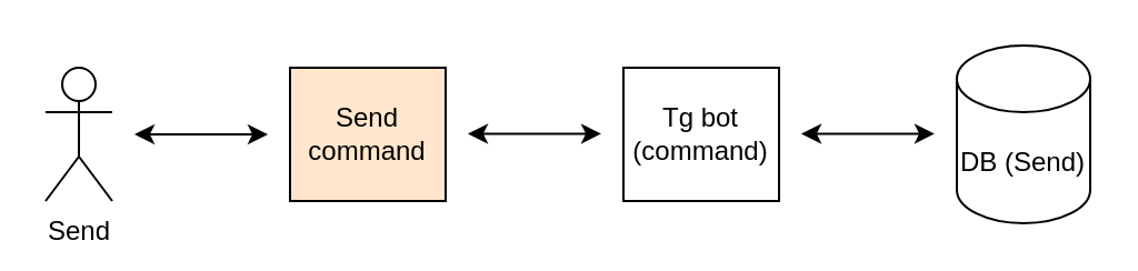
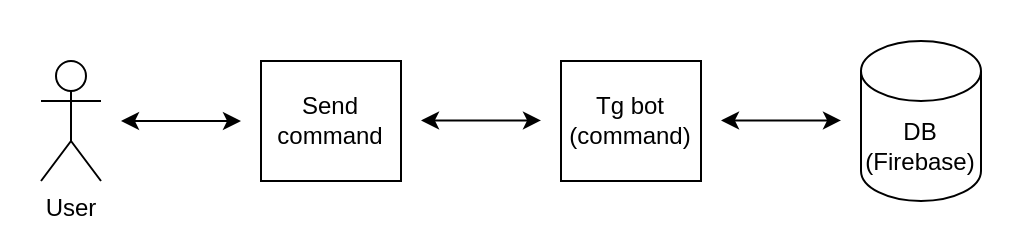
- <mxCell id="4" value="Send command" style="rounded=0;whiteSpace=wrap;html=1;fillColor=#ffe6cc;" vertex="1" parent="1"><mxGeometry x="130" y="30" width="70" height="60" as="geometry" /></mxCell>
+ <mxCell id="4" value="Send command" style="rounded=0;whiteSpace=wrap;html=1;" vertex="1" parent="1"><mxGeometry x="130" y="30" width="70" height="60" as="geometry" /></mxCell>
- <mxCell id="2" value="DB (Send)" style="shape=cylinder3;whiteSpace=wrap;html=1;boundedLbl=1;backgroundOutline=1;size=15;" vertex="1" parent="1"><mxGeometry x="430" y="20" width="60" height="80" as="geometry" /></mxCell>
+ <mxCell id="2" value="DB (Firebase)" style="shape=cylinder3;whiteSpace=wrap;html=1;boundedLbl=1;backgroundOutline=1;size=15;" vertex="1" parent="1"><mxGeometry x="430" y="20" width="60" height="80" as="geometry" /></mxCell>
- <mxCell id="3" value="Send" style="shape=umlActor;verticalLabelPosition=bottom;verticalAlign=top;html=1;outlineConnect=0;" vertex="1" parent="1"><mxGeometry x="20" y="30" width="30" height="60" as="geometry" /></mxCell>
+ <mxCell id="3" value="User" style="shape=umlActor;verticalLabelPosition=bottom;verticalAlign=top;html=1;outlineConnect=0;" vertex="1" parent="1"><mxGeometry x="20" y="30" width="30" height="60" as="geometry" /></mxCell>
